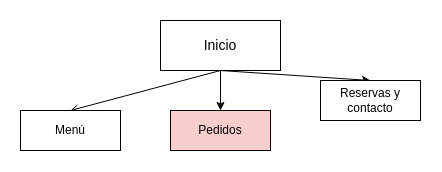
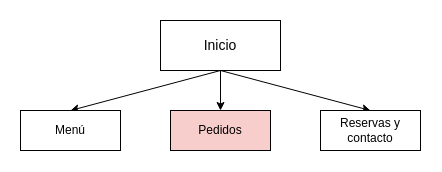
- <mxCell id="6" value="Reservas y contacto" style="whiteSpace=wrap;html=1;align=center;" vertex="1" parent="1"><mxGeometry x="320" y="80" width="100" height="40" as="geometry" /></mxCell>
+ <mxCell id="6" value="Reservas y contacto" style="whiteSpace=wrap;html=1;align=center;" vertex="1" parent="1"><mxGeometry x="320" y="110" width="100" height="40" as="geometry" /></mxCell>
- <mxCell id="2" style="rounded=0;orthogonalLoop=1;jettySize=auto;html=1;exitX=0.5;exitY=1;exitDx=0;exitDy=0;entryX=0.5;entryY=0;entryDx=0;entryDy=0;endArrow=open;" edge="1" parent="1" source="5" target="8"><mxGeometry relative="1" as="geometry" /></mxCell>
+ <mxCell id="2" style="rounded=0;orthogonalLoop=1;jettySize=auto;html=1;exitX=0.5;exitY=1;exitDx=0;exitDy=0;entryX=0.5;entryY=0;entryDx=0;entryDy=0;" edge="1" parent="1" source="5" target="8"><mxGeometry relative="1" as="geometry" /></mxCell>
